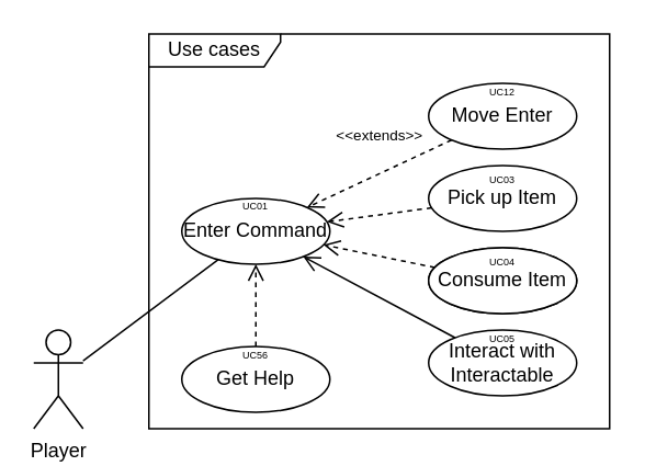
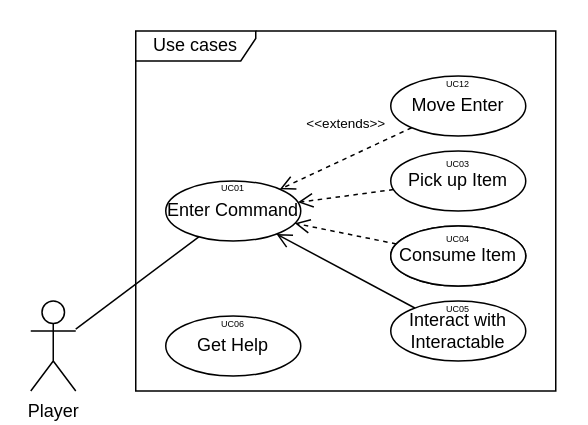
- <mxCell id="16" value="" style="html=1;verticalAlign=bottom;endArrow=open;dashed=1;endSize=8;" edge="1" parent="1" source="15" target="9"><mxGeometry x="-0.18" y="18" relative="1" as="geometry"><mxPoint x="286.133" y="214.657" as="sourcePoint" /><mxPoint x="193.808" y="165.364" as="targetPoint" /><mxPoint as="offset" /></mxGeometry></mxCell>
- <mxCell id="22" value="&lt;font style=&quot;font-size: 6px&quot;&gt;UC56&lt;/font&gt;" style="text;html=1;strokeColor=none;fillColor=none;align=center;verticalAlign=middle;whiteSpace=wrap;rounded=0;" vertex="1" parent="1"><mxGeometry x="135" y="204" width="40" height="20" as="geometry" /></mxCell>
+ <mxCell id="22" value="&lt;font style=&quot;font-size: 6px&quot;&gt;UC06&lt;/font&gt;" style="text;html=1;strokeColor=none;fillColor=none;align=center;verticalAlign=middle;whiteSpace=wrap;rounded=0;" vertex="1" parent="1"><mxGeometry x="135" y="204" width="40" height="20" as="geometry" /></mxCell>
